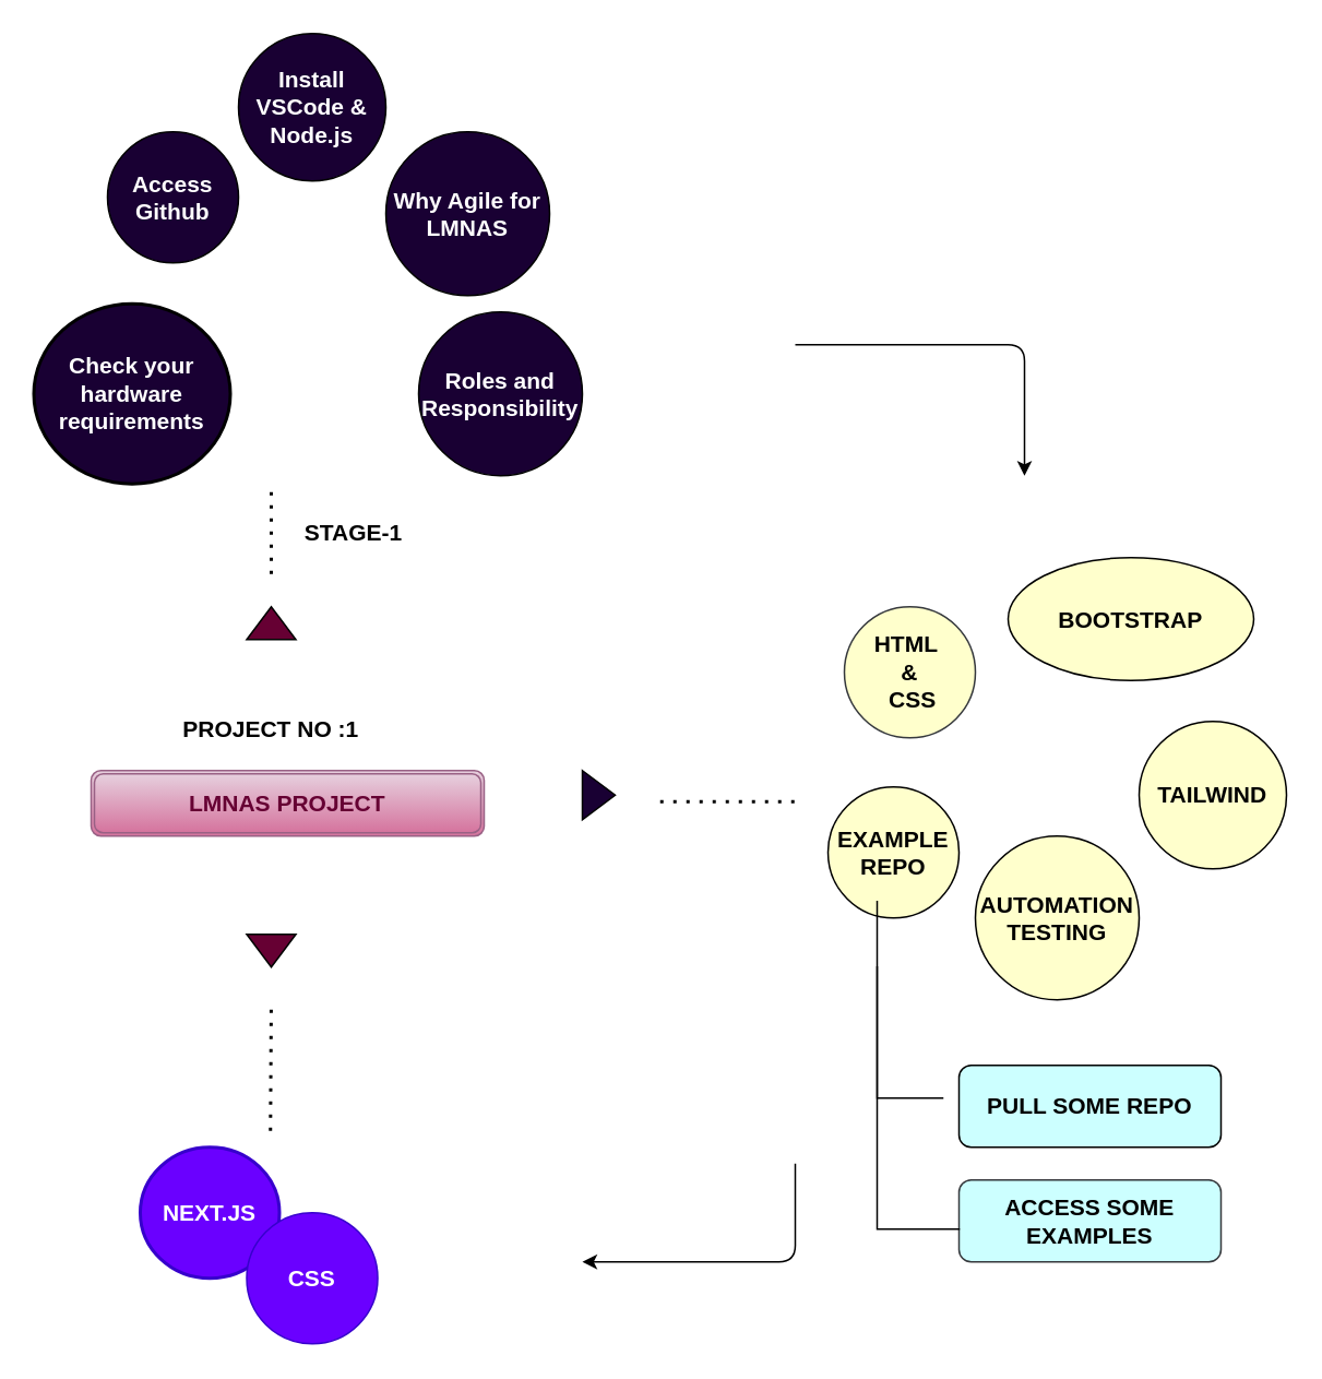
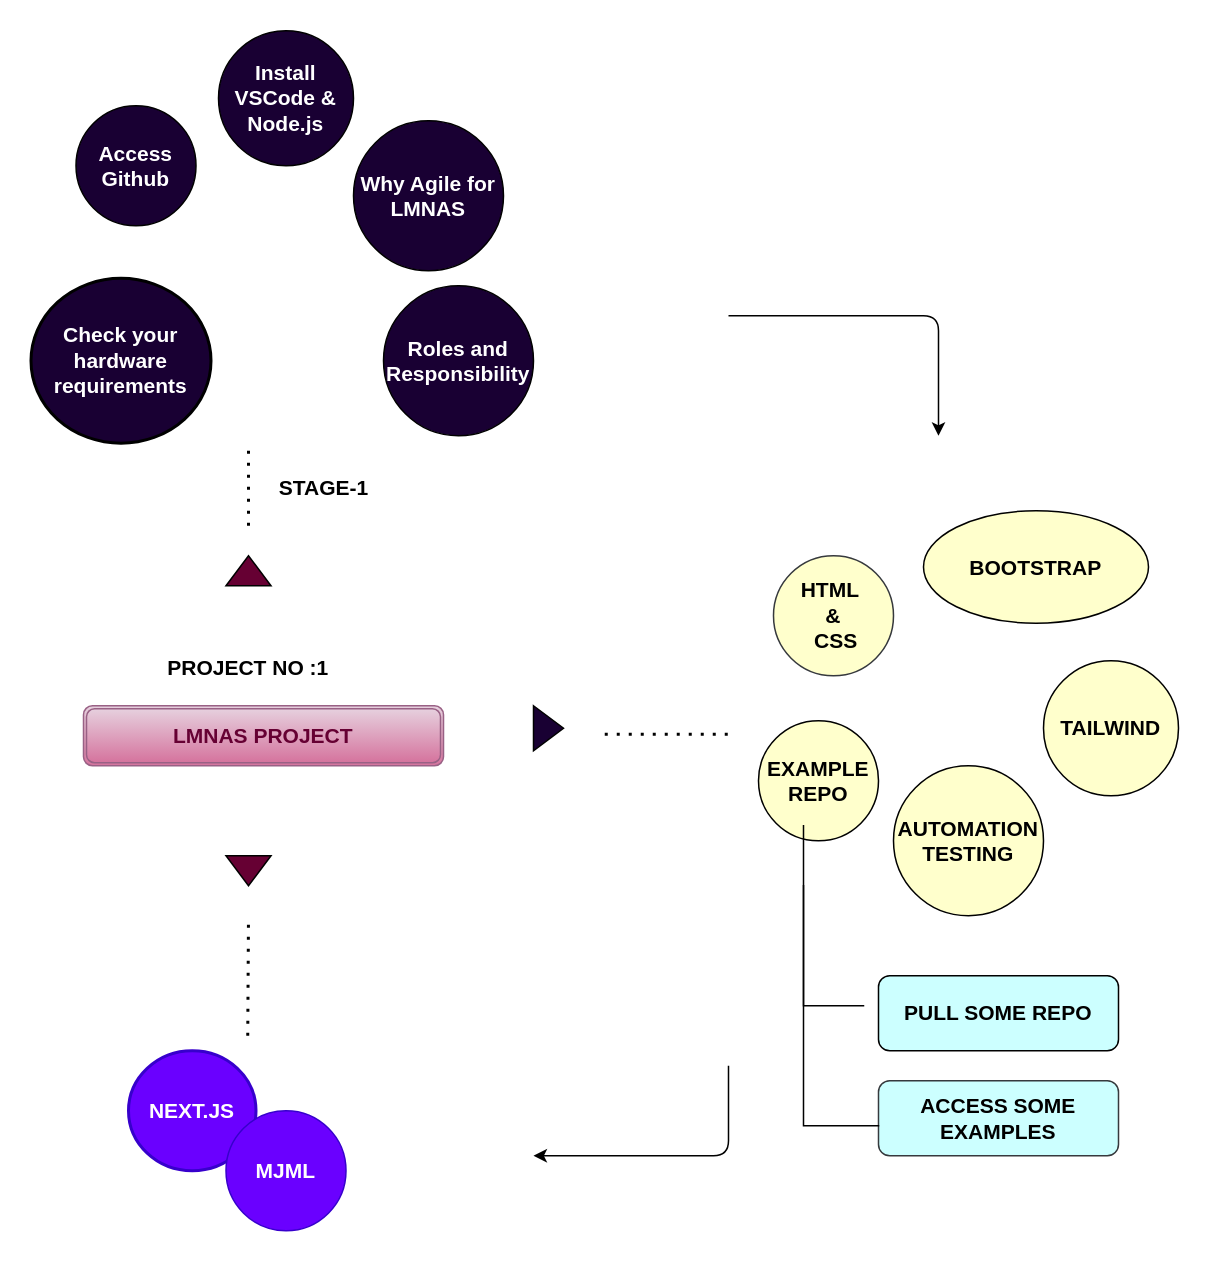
- <mxCell id="10" value="&lt;b style=&quot;font-size: 14px&quot;&gt;&lt;font style=&quot;font-size: 14px&quot; color=&quot;#ffffff&quot;&gt;Access Github&lt;/font&gt;&lt;/b&gt;" style="ellipse;whiteSpace=wrap;html=1;aspect=fixed;fontFamily=Helvetica;fontSize=14;fillColor=#190033;align=center;" vertex="1" parent="1"><mxGeometry x="65" y="80" width="80" height="80" as="geometry" /></mxCell>
+ <mxCell id="10" value="&lt;b style=&quot;font-size: 14px&quot;&gt;&lt;font style=&quot;font-size: 14px&quot; color=&quot;#ffffff&quot;&gt;Access Github&lt;/font&gt;&lt;/b&gt;" style="ellipse;whiteSpace=wrap;html=1;aspect=fixed;fontFamily=Helvetica;fontSize=14;fillColor=#190033;align=center;" vertex="1" parent="1"><mxGeometry x="50" y="70" width="80" height="80" as="geometry" /></mxCell>
- <mxCell id="28" value="&lt;b style=&quot;font-size: 14px;&quot;&gt;CSS&lt;/b&gt;" style="ellipse;whiteSpace=wrap;html=1;aspect=fixed;fontFamily=Helvetica;fontSize=14;fontColor=#ffffff;fillColor=#6a00ff;strokeColor=#3700CC;align=center;" vertex="1" parent="1"><mxGeometry x="150" y="740" width="80" height="80" as="geometry" /></mxCell>
+ <mxCell id="28" value="&lt;b style=&quot;font-size: 14px;&quot;&gt;MJML&lt;/b&gt;" style="ellipse;whiteSpace=wrap;html=1;aspect=fixed;fontFamily=Helvetica;fontSize=14;fontColor=#ffffff;fillColor=#6a00ff;strokeColor=#3700CC;align=center;" vertex="1" parent="1"><mxGeometry x="150" y="740" width="80" height="80" as="geometry" /></mxCell>
